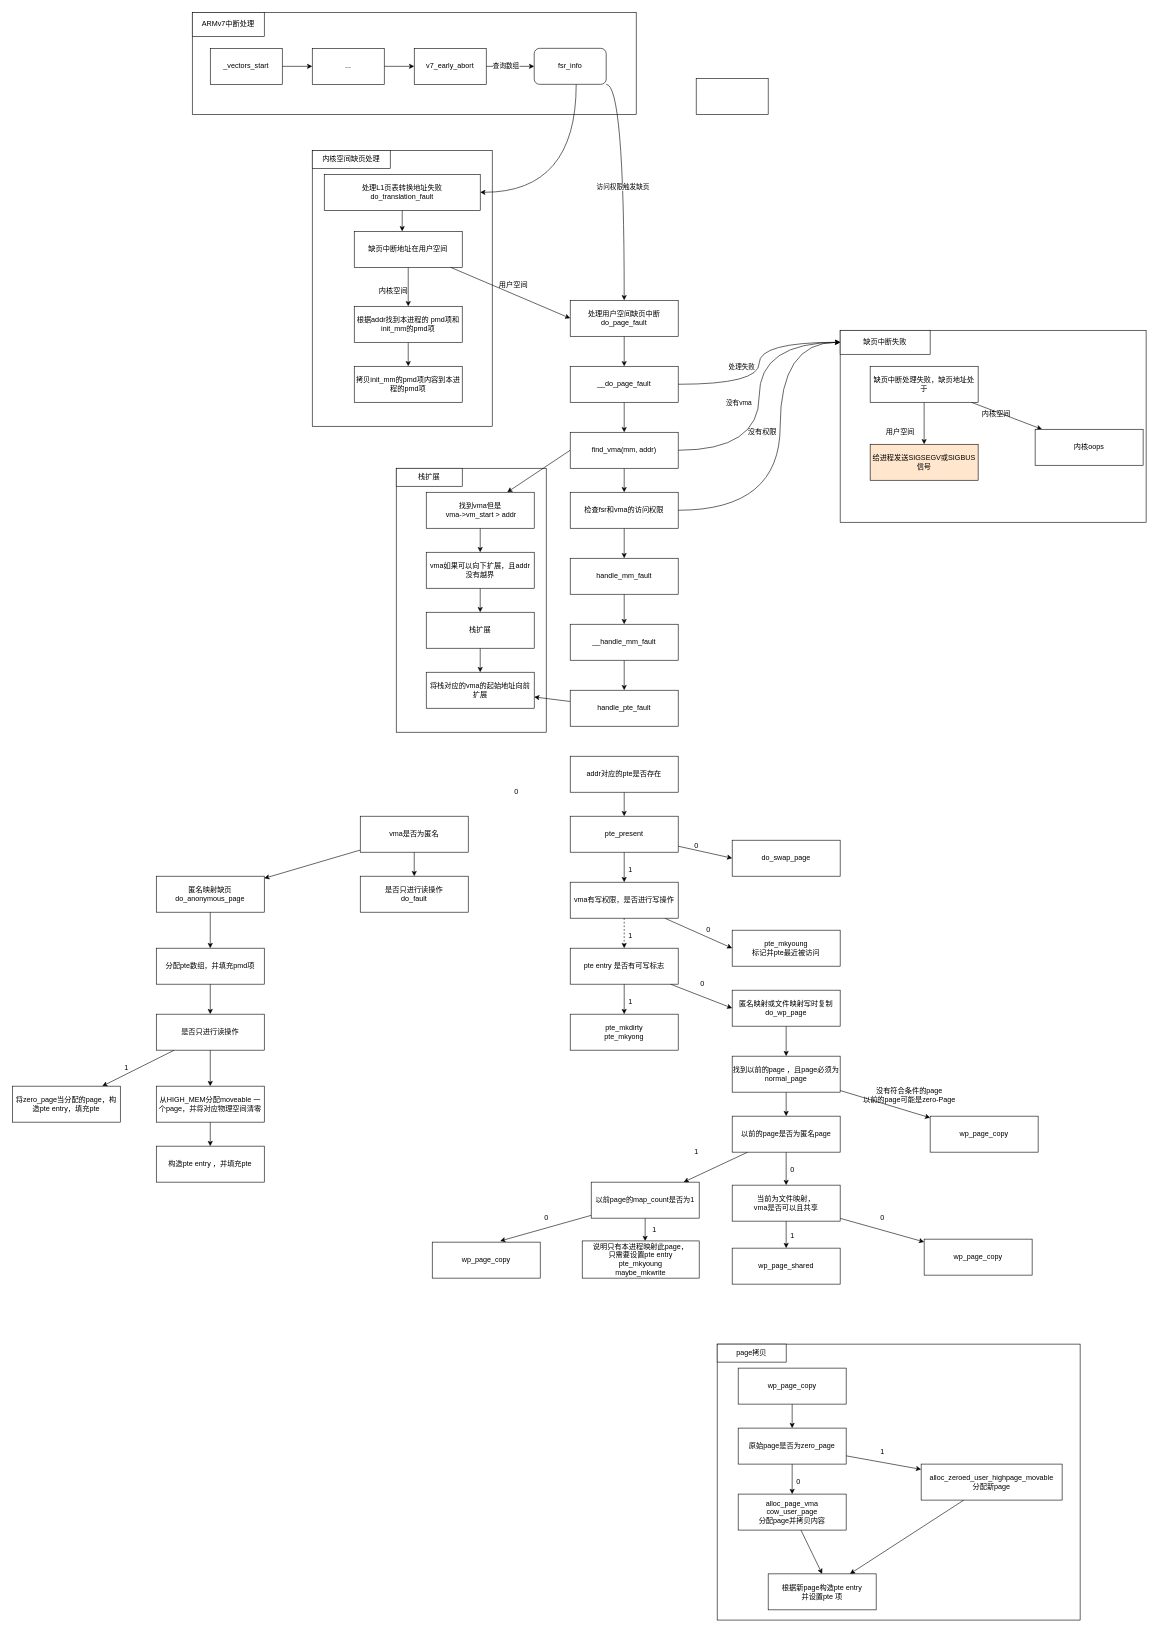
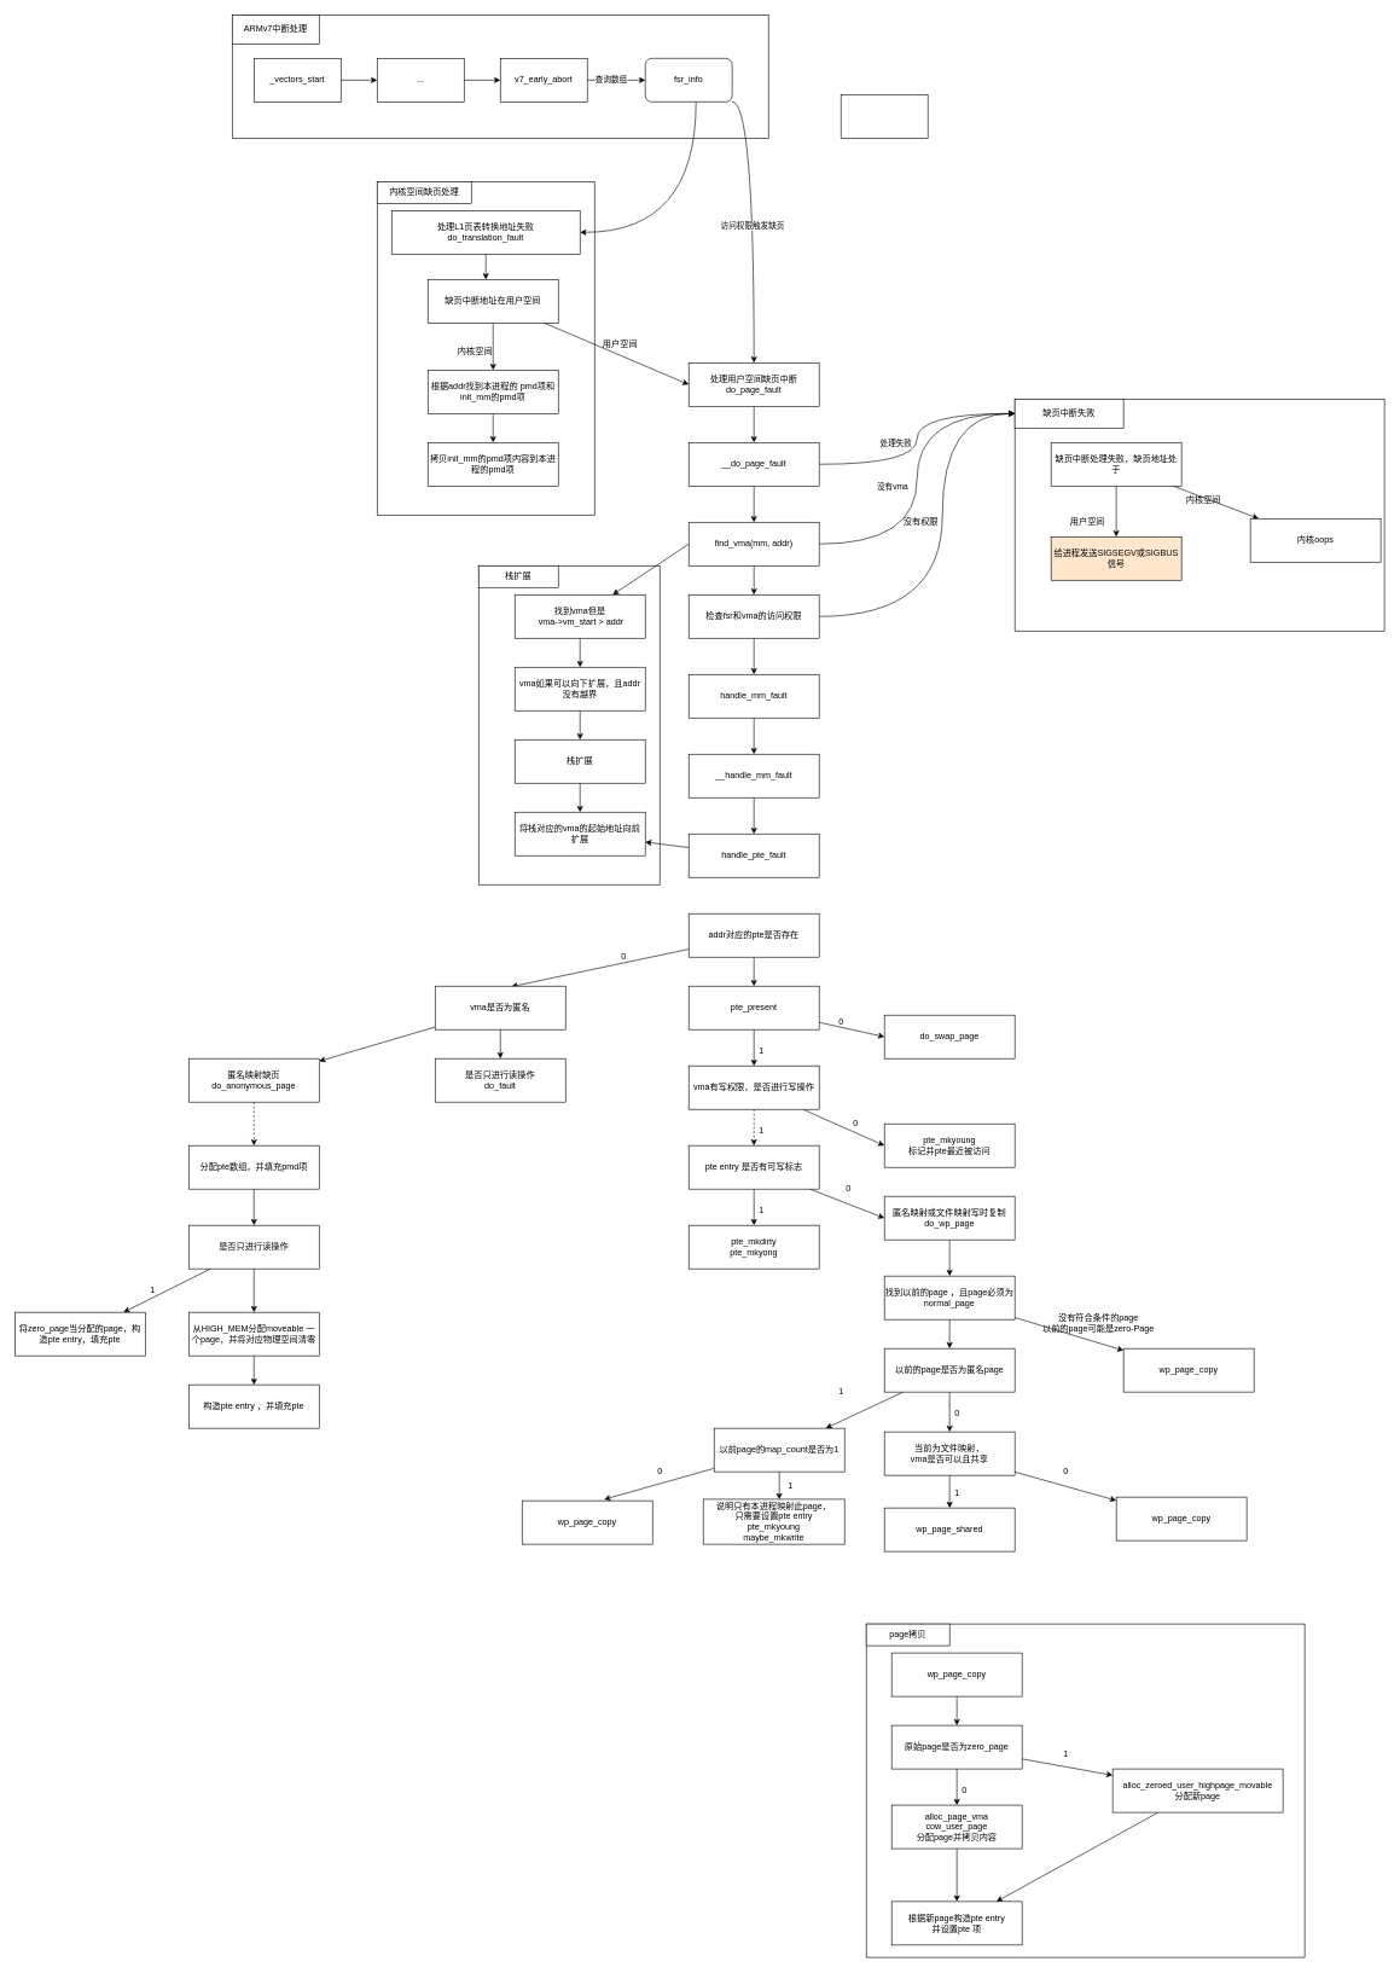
- <mxCell id="44" style="edgeStyle=orthogonalEdgeStyle;rounded=0;orthogonalLoop=1;jettySize=auto;html=1;curved=1;entryX=0;entryY=0.5;entryDx=0;entryDy=0;endArrow=open;" parent="1" source="48" target="49" edge="1"><mxGeometry relative="1" as="geometry" /></mxCell>
+ <mxCell id="44" style="edgeStyle=orthogonalEdgeStyle;rounded=0;orthogonalLoop=1;jettySize=auto;html=1;curved=1;entryX=0;entryY=0.5;entryDx=0;entryDy=0;" parent="1" source="48" target="49" edge="1"><mxGeometry relative="1" as="geometry" /></mxCell>
+ <mxCell id="69" style="edgeStyle=none;rounded=0;orthogonalLoop=1;jettySize=auto;html=1;entryX=0.584;entryY=0.011;entryDx=0;entryDy=0;entryPerimeter=0;" parent="1" source="70" target="93" edge="1"><mxGeometry relative="1" as="geometry" /></mxCell>
- <mxCell id="95" style="edgeStyle=none;rounded=0;orthogonalLoop=1;jettySize=auto;html=1;" parent="1" source="96" target="99" edge="1"><mxGeometry relative="1" as="geometry" /></mxCell>
+ <mxCell id="95" style="edgeStyle=none;rounded=0;orthogonalLoop=1;jettySize=auto;html=1;dashed=1;" parent="1" source="96" target="99" edge="1"><mxGeometry relative="1" as="geometry" /></mxCell>
- <mxCell id="141" value="根据新page构造pte entry&lt;br&gt;并设置pte 项" style="rounded=0;whiteSpace=wrap;html=1;" parent="1" vertex="1"><mxGeometry x="1280" y="2623" width="180" height="60" as="geometry" /></mxCell>
+ <mxCell id="141" value="根据新page构造pte entry&lt;br&gt;并设置pte 项" style="rounded=0;whiteSpace=wrap;html=1;" parent="1" vertex="1"><mxGeometry x="1230" y="2623" width="180" height="60" as="geometry" /></mxCell>
